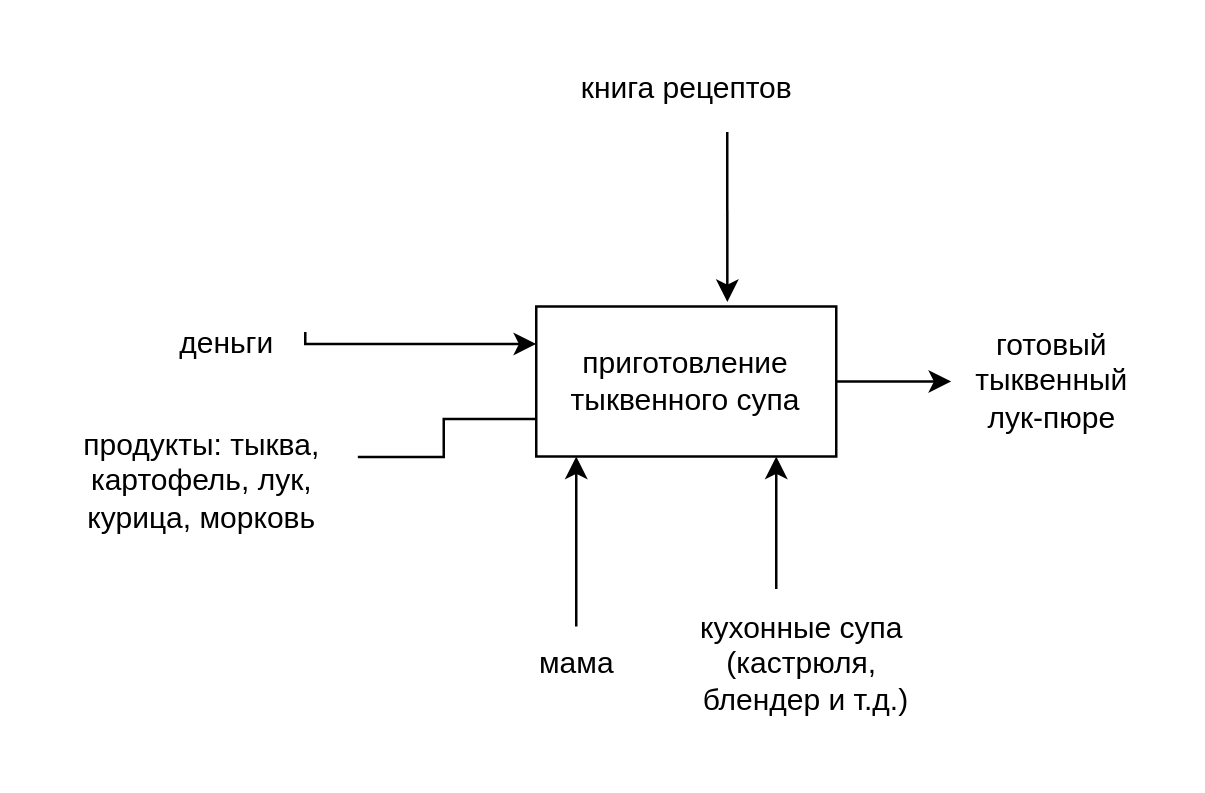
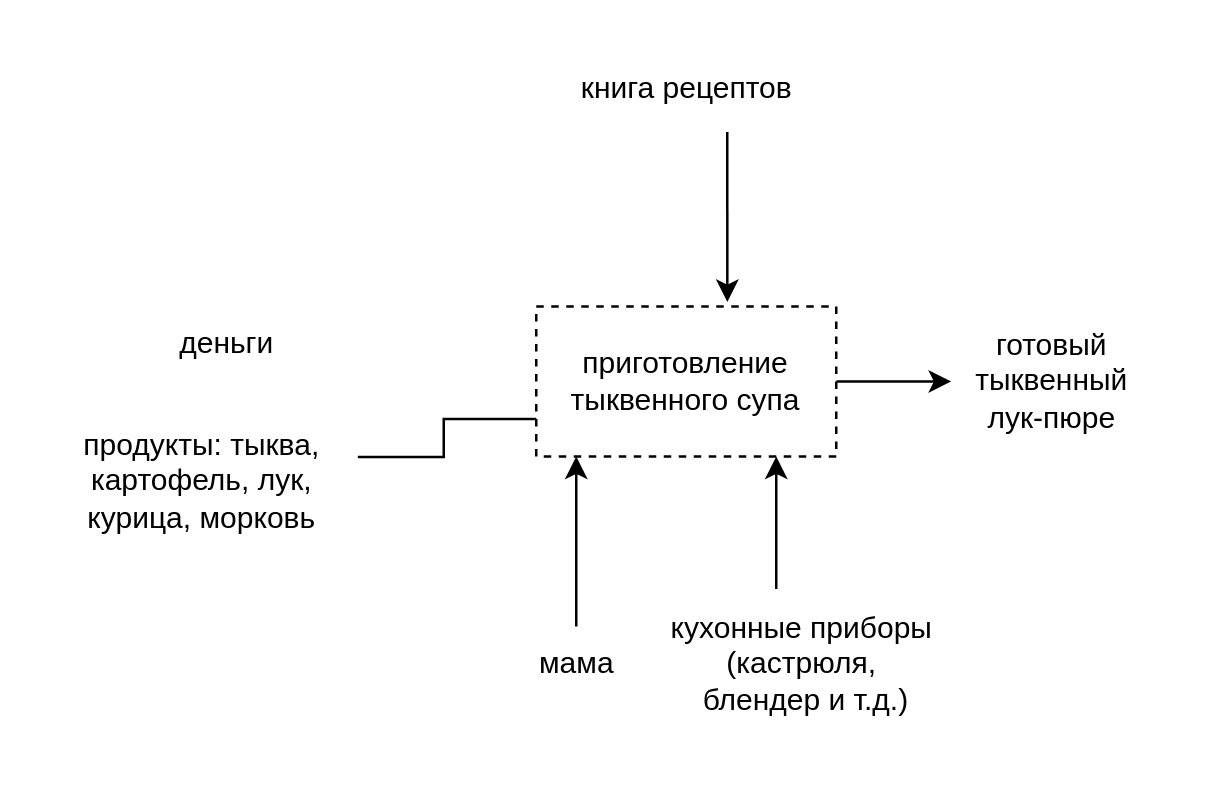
- <mxCell id="10" value="" style="edgeStyle=orthogonalEdgeStyle;rounded=0;orthogonalLoop=1;jettySize=auto;html=1;exitX=1.027;exitY=0.34;exitDx=0;exitDy=0;exitPerimeter=0;entryX=0;entryY=0.25;entryDx=0;entryDy=0;" edge="1" parent="1" source="11" target="3"><mxGeometry relative="1" as="geometry"><mxPoint x="120" y="137" as="sourcePoint" /><Array as="points"><mxPoint x="122" y="137" /></Array></mxGeometry></mxCell>
- <mxCell id="3" value="приготовление тыквенного супа" style="rounded=0;whiteSpace=wrap;html=1;" parent="1" vertex="1"><mxGeometry x="214" y="122" width="120" height="60" as="geometry" /></mxCell>
+ <mxCell id="3" value="приготовление тыквенного супа" style="rounded=0;whiteSpace=wrap;html=1;dashed=1;" parent="1" vertex="1"><mxGeometry x="214" y="122" width="120" height="60" as="geometry" /></mxCell>
- <mxCell id="7" value="кухонные супа&lt;br&gt;(кастрюля,&lt;br&gt;&amp;nbsp;блендер и т.д.)" style="text;html=1;align=center;verticalAlign=middle;resizable=0;points=[];autosize=1;strokeColor=none;fillColor=none;" vertex="1" parent="1"><mxGeometry x="255" y="235" width="130" height="60" as="geometry" /></mxCell>
+ <mxCell id="7" value="кухонные приборы&lt;br&gt;(кастрюля,&lt;br&gt;&amp;nbsp;блендер и т.д.)" style="text;html=1;align=center;verticalAlign=middle;resizable=0;points=[];autosize=1;strokeColor=none;fillColor=none;" vertex="1" parent="1"><mxGeometry x="255" y="235" width="130" height="60" as="geometry" /></mxCell>
